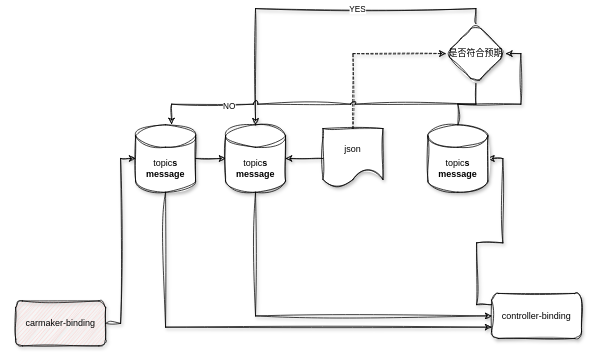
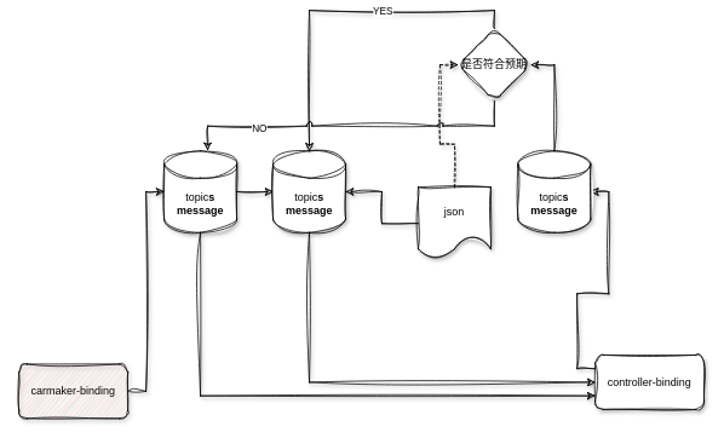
- <mxCell id="20" value="是否符合预期" style="rhombus;whiteSpace=wrap;html=1;rounded=1;sketch=1;curveFitting=1;jiggle=2;shadow=1;" vertex="1" parent="1"><mxGeometry x="594" y="20" width="80" height="80" as="geometry" /></mxCell>
+ <mxCell id="20" value="是否符合预期" style="rhombus;whiteSpace=wrap;html=1;rounded=1;sketch=1;curveFitting=1;jiggle=2;shadow=1;" vertex="1" parent="1"><mxGeometry x="504" y="20" width="80" height="80" as="geometry" /></mxCell>
- <mxCell id="15" value="json" style="shape=document;whiteSpace=wrap;html=1;boundedLbl=1;sketch=1;curveFitting=1;jiggle=2;shadow=1;" vertex="1" parent="1"><mxGeometry x="430" y="160" width="80" height="80" as="geometry" /></mxCell>
+ <mxCell id="15" value="json" style="shape=document;whiteSpace=wrap;html=1;boundedLbl=1;sketch=1;curveFitting=1;jiggle=2;shadow=1;" vertex="1" parent="1"><mxGeometry x="460" y="195" width="80" height="80" as="geometry" /></mxCell>
